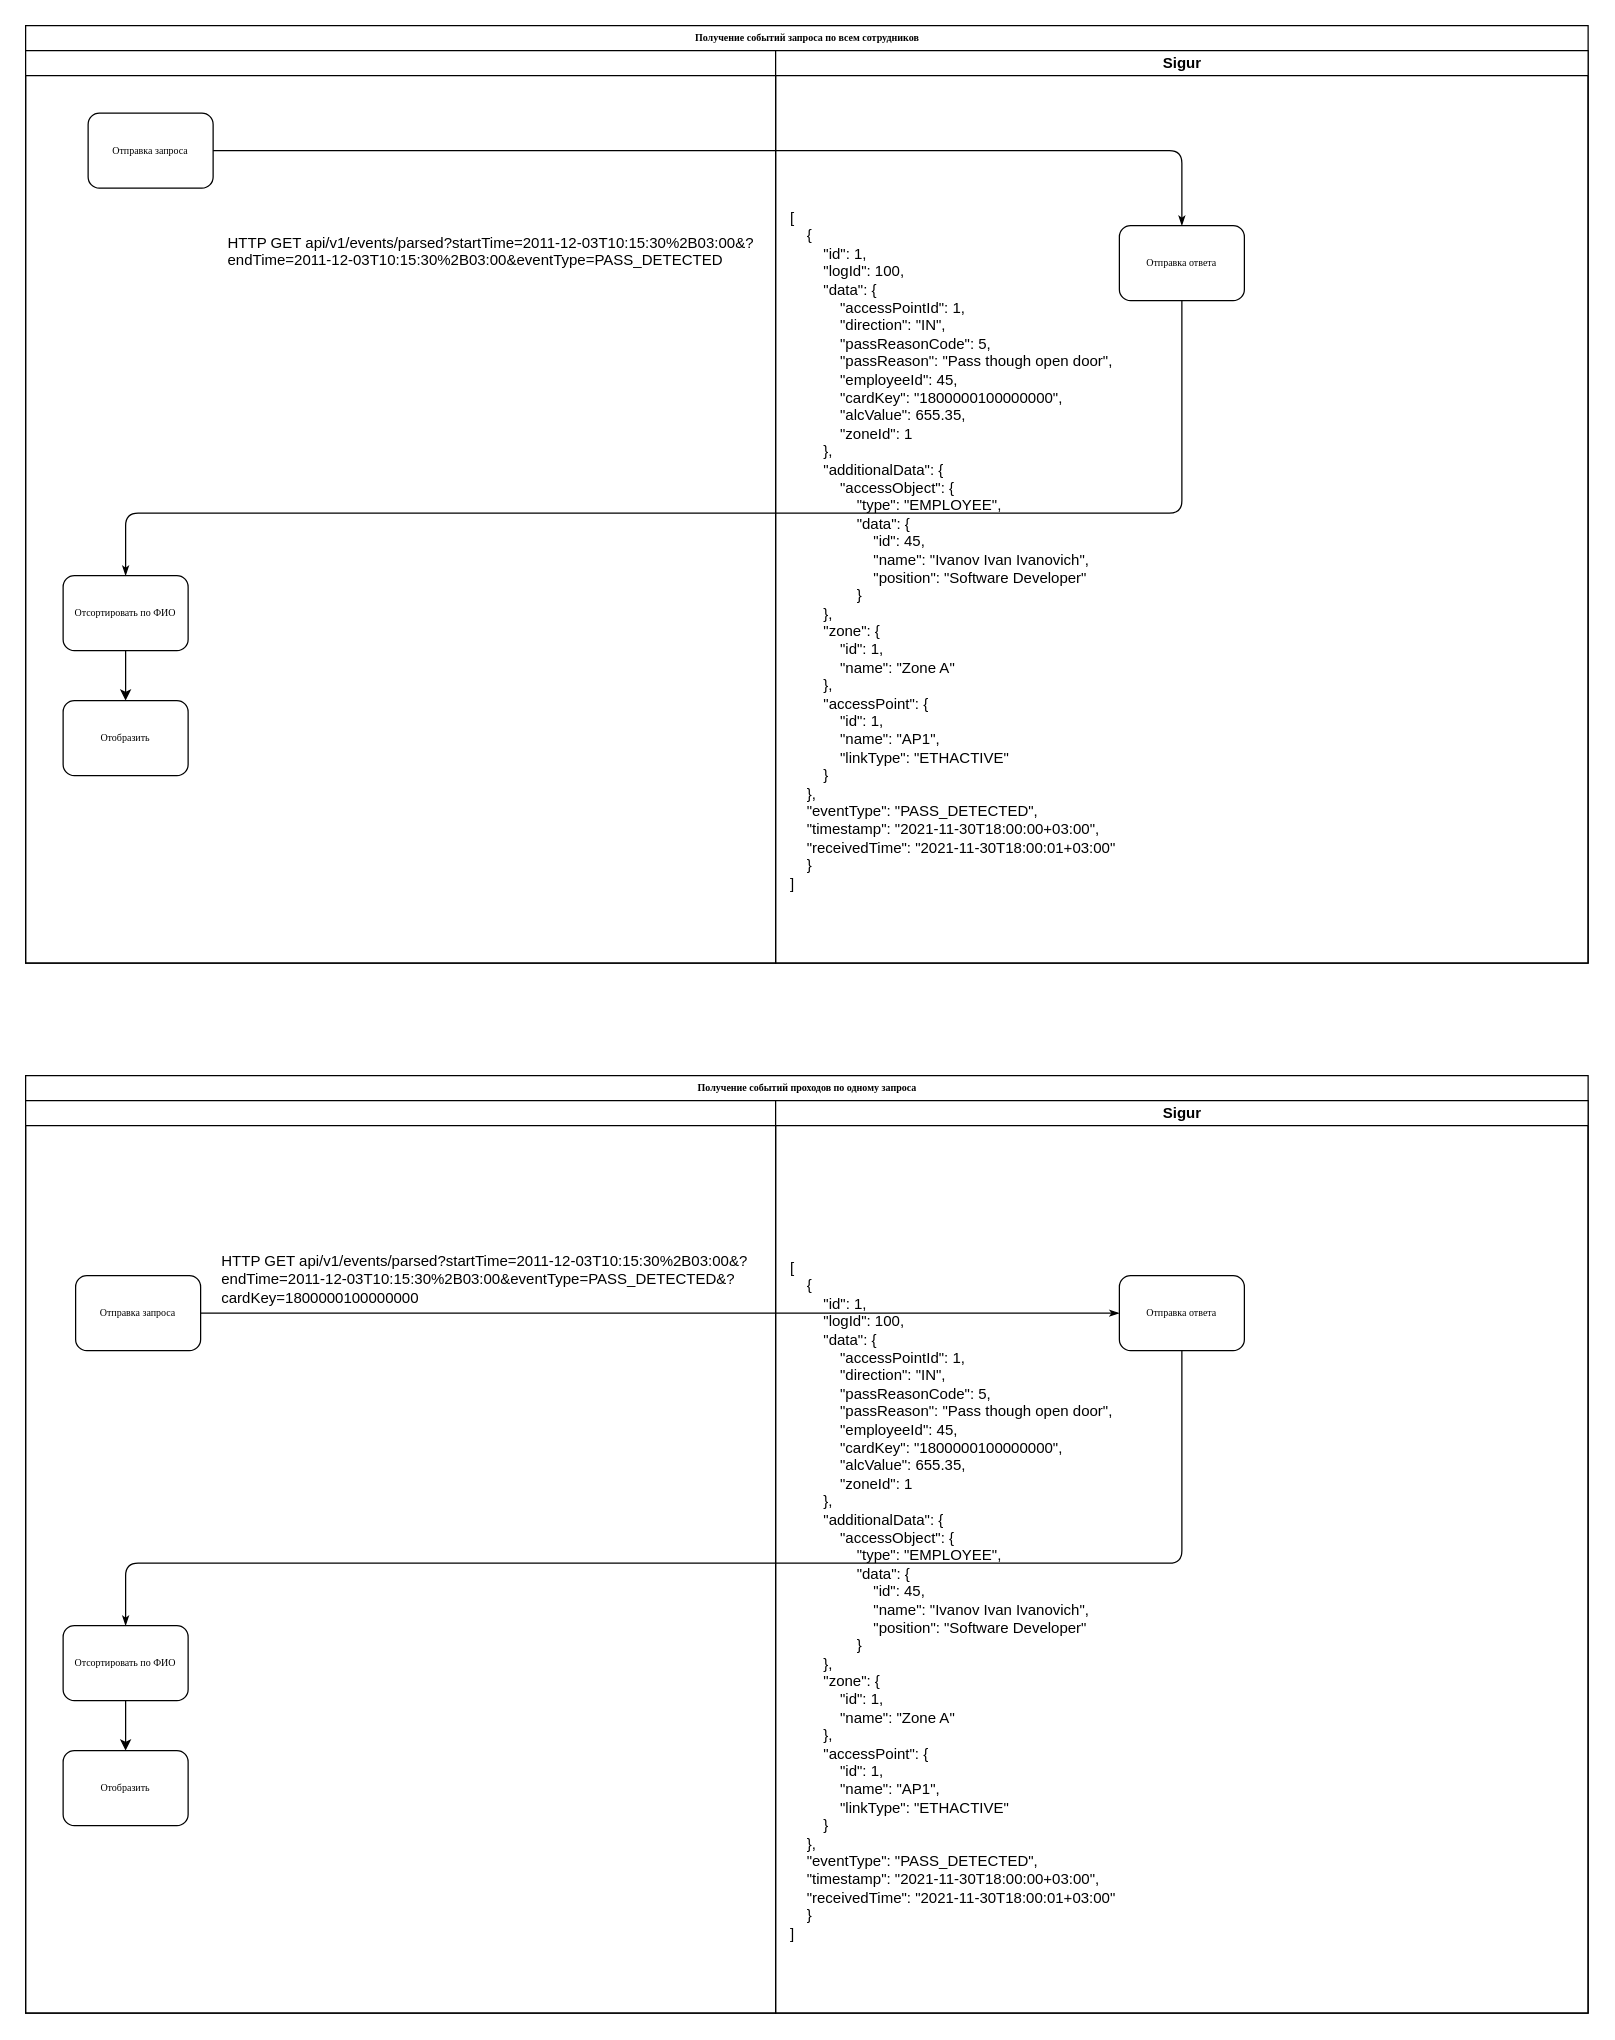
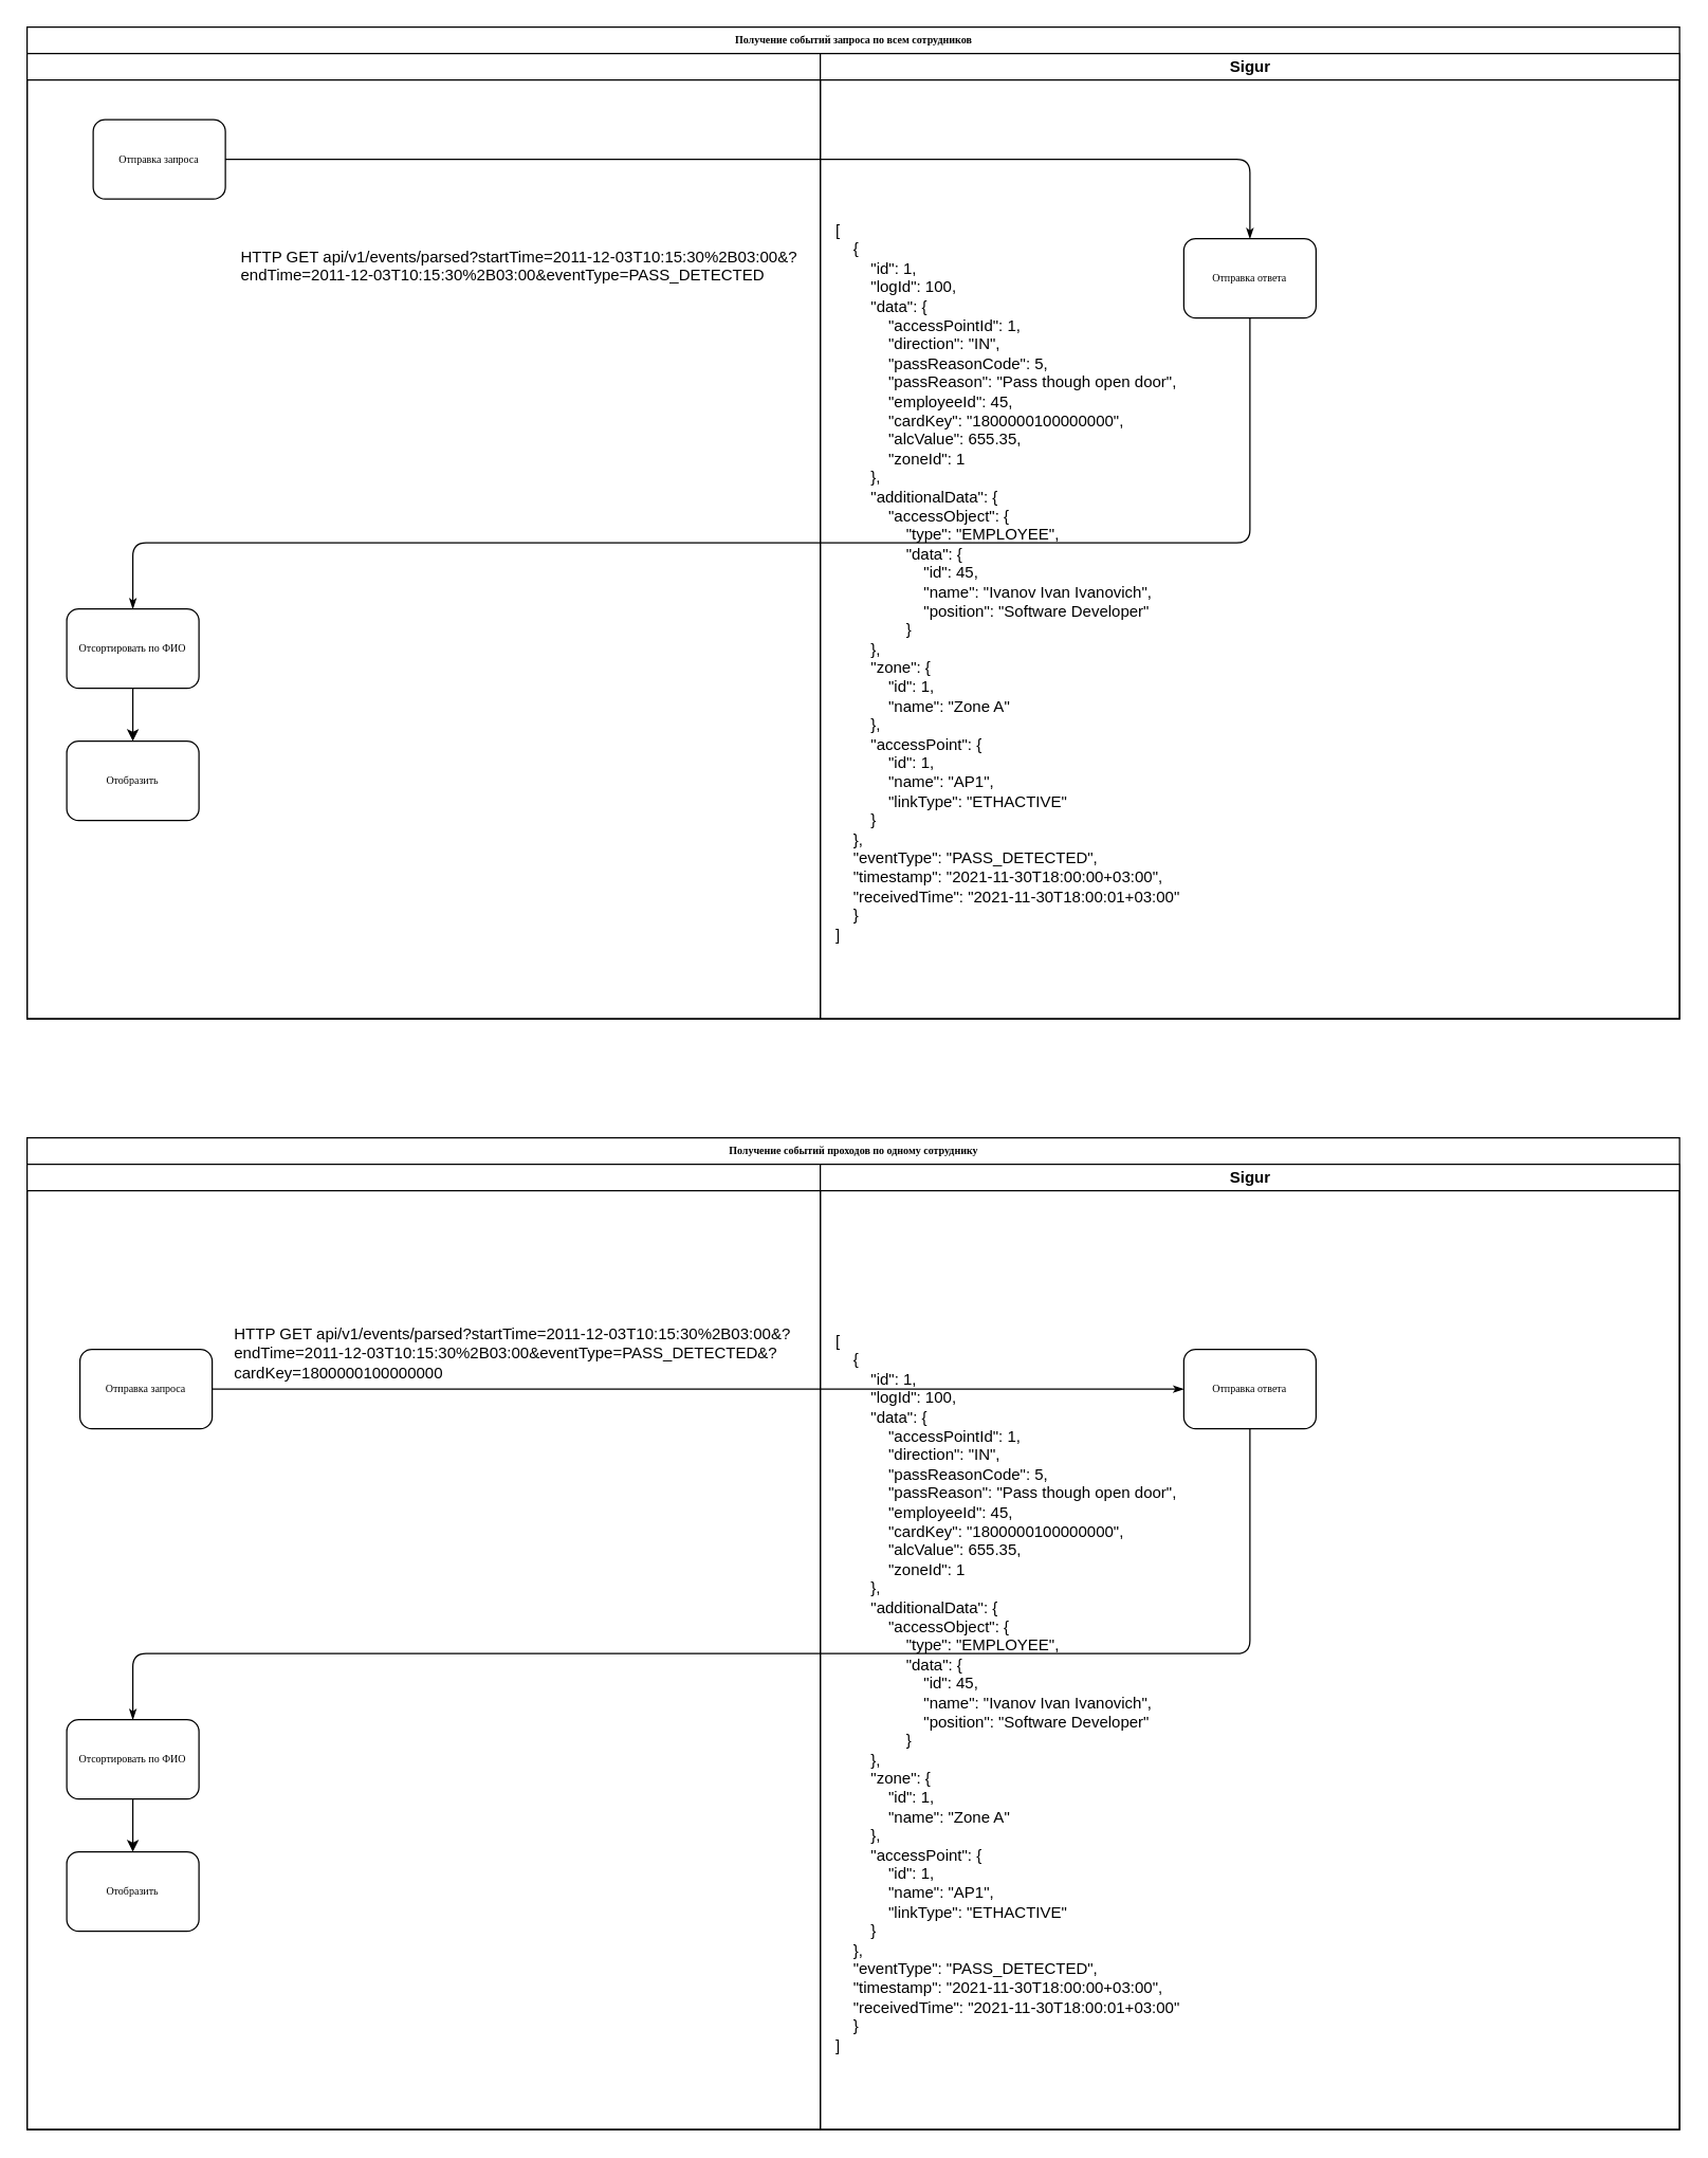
- <mxCell id="14" value="Получение событий проходов по одному запроса" style="swimlane;html=1;childLayout=stackLayout;startSize=20;rounded=0;shadow=0;labelBackgroundColor=none;strokeWidth=1;fontFamily=Verdana;fontSize=8;align=center;" vertex="1" parent="1"><mxGeometry x="20" y="860" width="1250" height="750" as="geometry" /></mxCell>
+ <mxCell id="14" value="Получение событий проходов по одному сотруднику" style="swimlane;html=1;childLayout=stackLayout;startSize=20;rounded=0;shadow=0;labelBackgroundColor=none;strokeWidth=1;fontFamily=Verdana;fontSize=8;align=center;" vertex="1" parent="1"><mxGeometry x="20" y="860" width="1250" height="750" as="geometry" /></mxCell>
